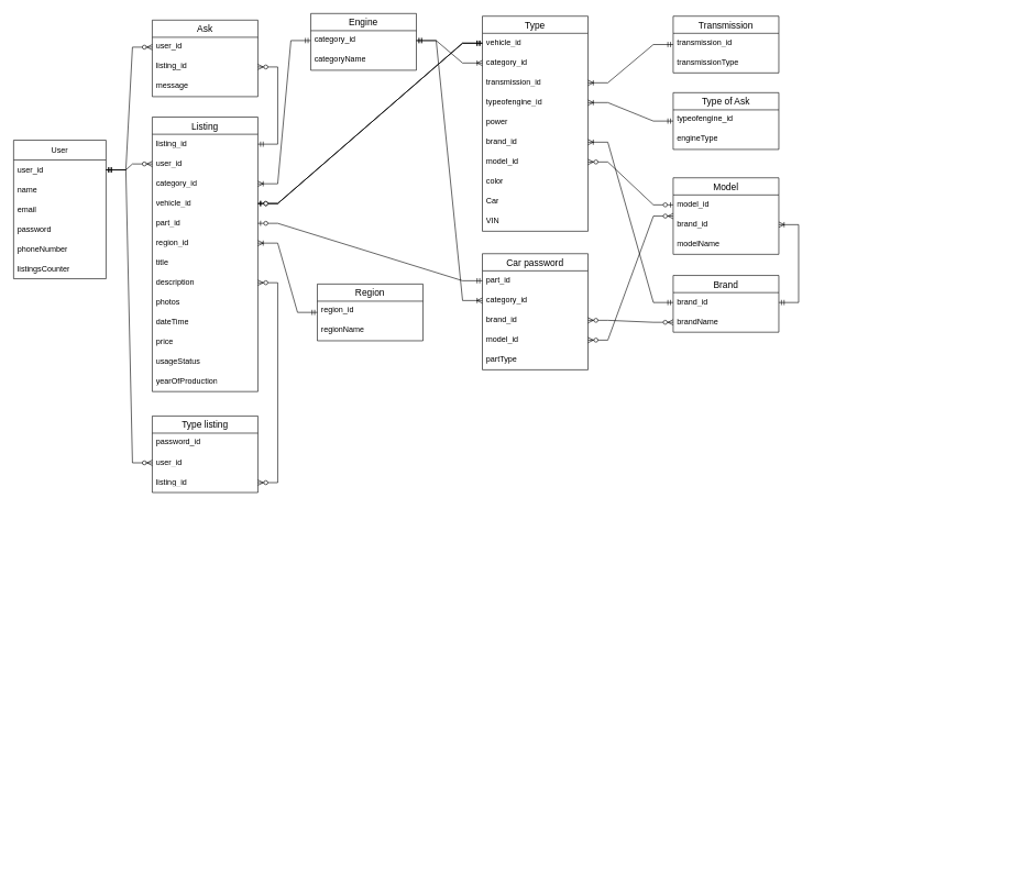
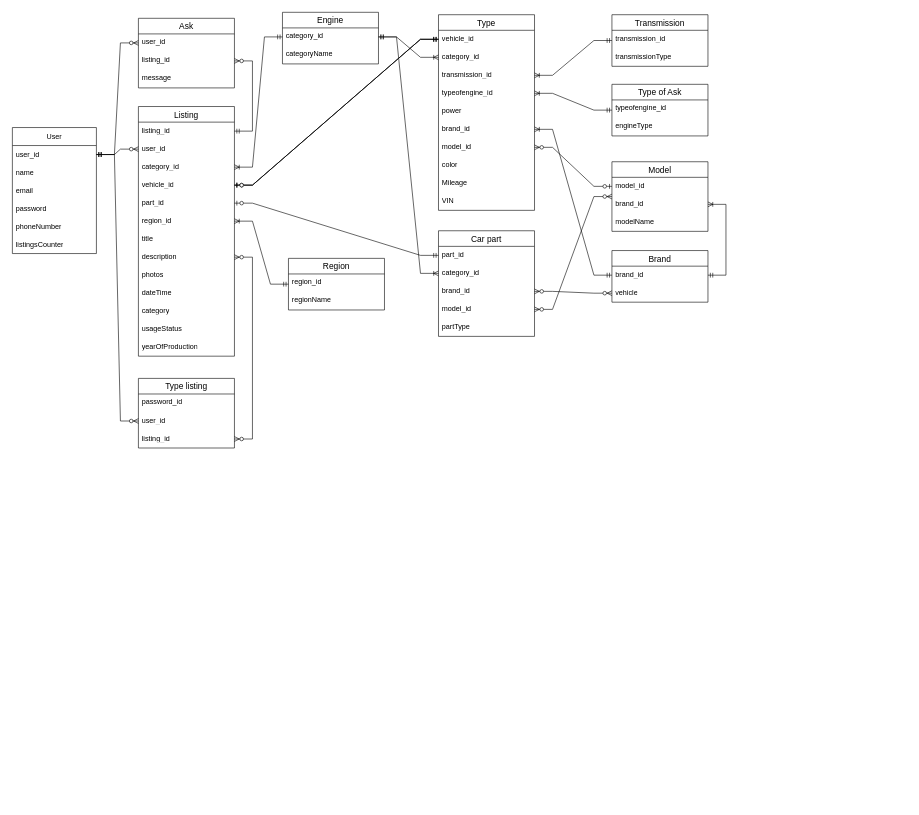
- <mxCell id="18" value="Car" style="text;strokeColor=none;fillColor=none;spacingLeft=4;spacingRight=4;overflow=hidden;rotatable=0;points=[[0,0.5],[1,0.5]];portConstraint=eastwest;fontSize=12;whiteSpace=wrap;html=1;" vertex="1" parent="9"><mxGeometry y="266" width="160" height="30" as="geometry" /></mxCell>
+ <mxCell id="18" value="Mileage" style="text;strokeColor=none;fillColor=none;spacingLeft=4;spacingRight=4;overflow=hidden;rotatable=0;points=[[0,0.5],[1,0.5]];portConstraint=eastwest;fontSize=12;whiteSpace=wrap;html=1;" vertex="1" parent="9"><mxGeometry y="266" width="160" height="30" as="geometry" /></mxCell>
- <mxCell id="40" value="Car password" style="swimlane;fontStyle=0;childLayout=stackLayout;horizontal=1;startSize=26;horizontalStack=0;resizeParent=1;resizeParentMax=0;resizeLast=0;collapsible=1;marginBottom=0;align=center;fontSize=14;" vertex="1" parent="1"><mxGeometry x="730" y="384" width="160" height="176" as="geometry" /></mxCell>
+ <mxCell id="40" value="Car part" style="swimlane;fontStyle=0;childLayout=stackLayout;horizontal=1;startSize=26;horizontalStack=0;resizeParent=1;resizeParentMax=0;resizeLast=0;collapsible=1;marginBottom=0;align=center;fontSize=14;" vertex="1" parent="1"><mxGeometry x="730" y="384" width="160" height="176" as="geometry" /></mxCell>
- <mxCell id="49" value="brandName" style="text;strokeColor=none;fillColor=none;spacingLeft=4;spacingRight=4;overflow=hidden;rotatable=0;points=[[0,0.5],[1,0.5]];portConstraint=eastwest;fontSize=12;whiteSpace=wrap;html=1;" vertex="1" parent="47"><mxGeometry y="56" width="160" height="30" as="geometry" /></mxCell>
+ <mxCell id="49" value="vehicle" style="text;strokeColor=none;fillColor=none;spacingLeft=4;spacingRight=4;overflow=hidden;rotatable=0;points=[[0,0.5],[1,0.5]];portConstraint=eastwest;fontSize=12;whiteSpace=wrap;html=1;" vertex="1" parent="47"><mxGeometry y="56" width="160" height="30" as="geometry" /></mxCell>
- <mxCell id="35" value="price" style="text;strokeColor=none;fillColor=none;spacingLeft=4;spacingRight=4;overflow=hidden;rotatable=0;points=[[0,0.5],[1,0.5]];portConstraint=eastwest;fontSize=12;whiteSpace=wrap;html=1;" vertex="1" parent="24"><mxGeometry y="326" width="160" height="30" as="geometry" /></mxCell>
+ <mxCell id="35" value="category" style="text;strokeColor=none;fillColor=none;spacingLeft=4;spacingRight=4;overflow=hidden;rotatable=0;points=[[0,0.5],[1,0.5]];portConstraint=eastwest;fontSize=12;whiteSpace=wrap;html=1;" vertex="1" parent="24"><mxGeometry y="326" width="160" height="30" as="geometry" /></mxCell>
